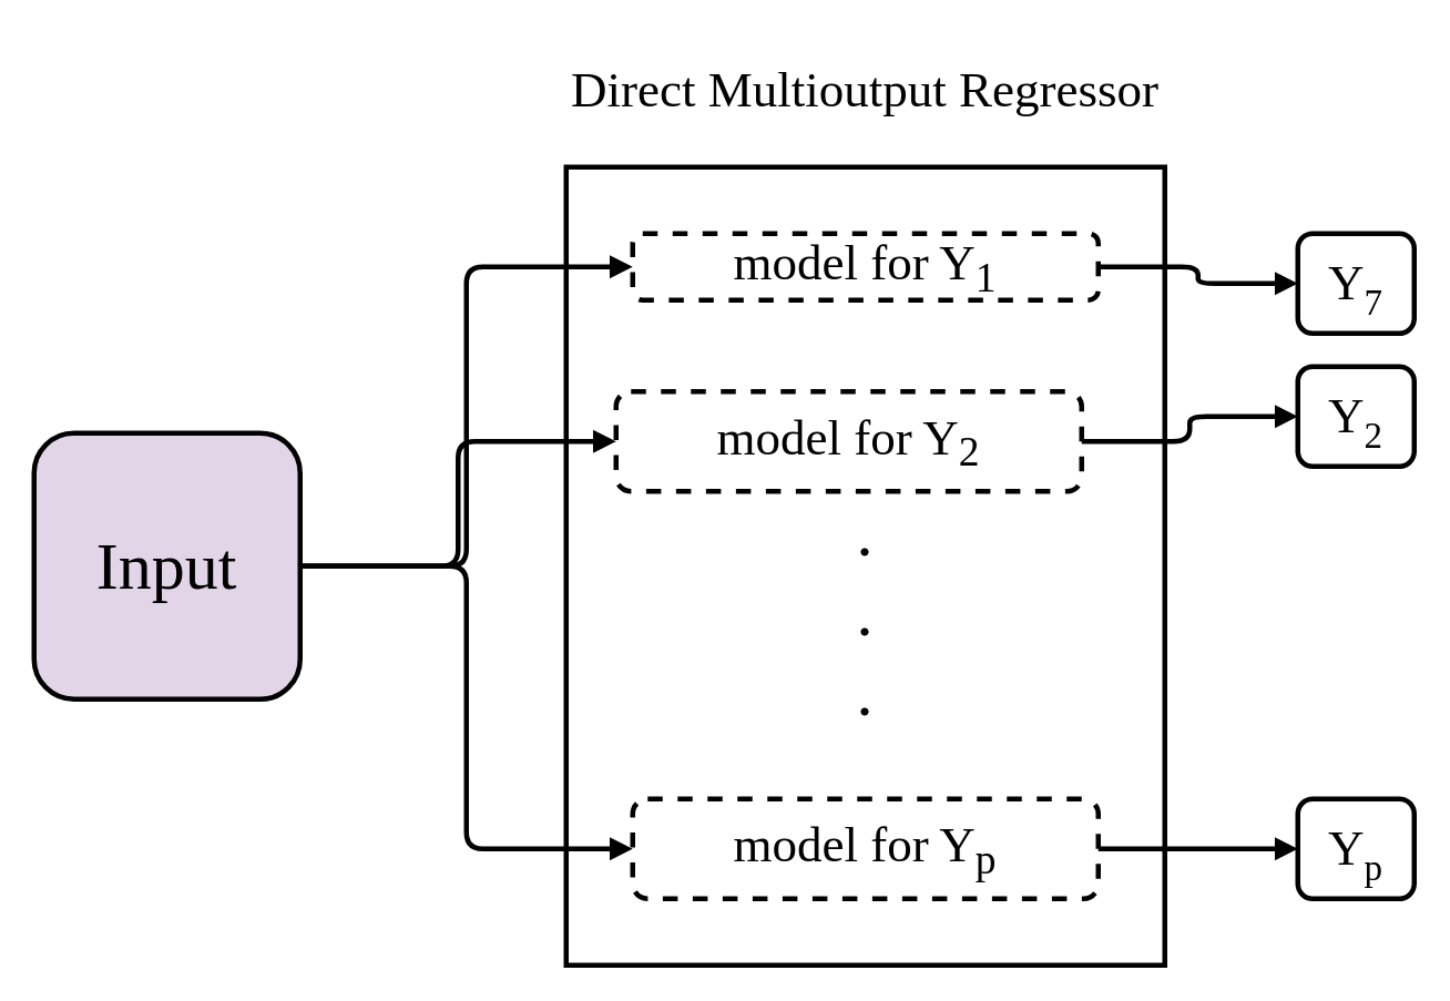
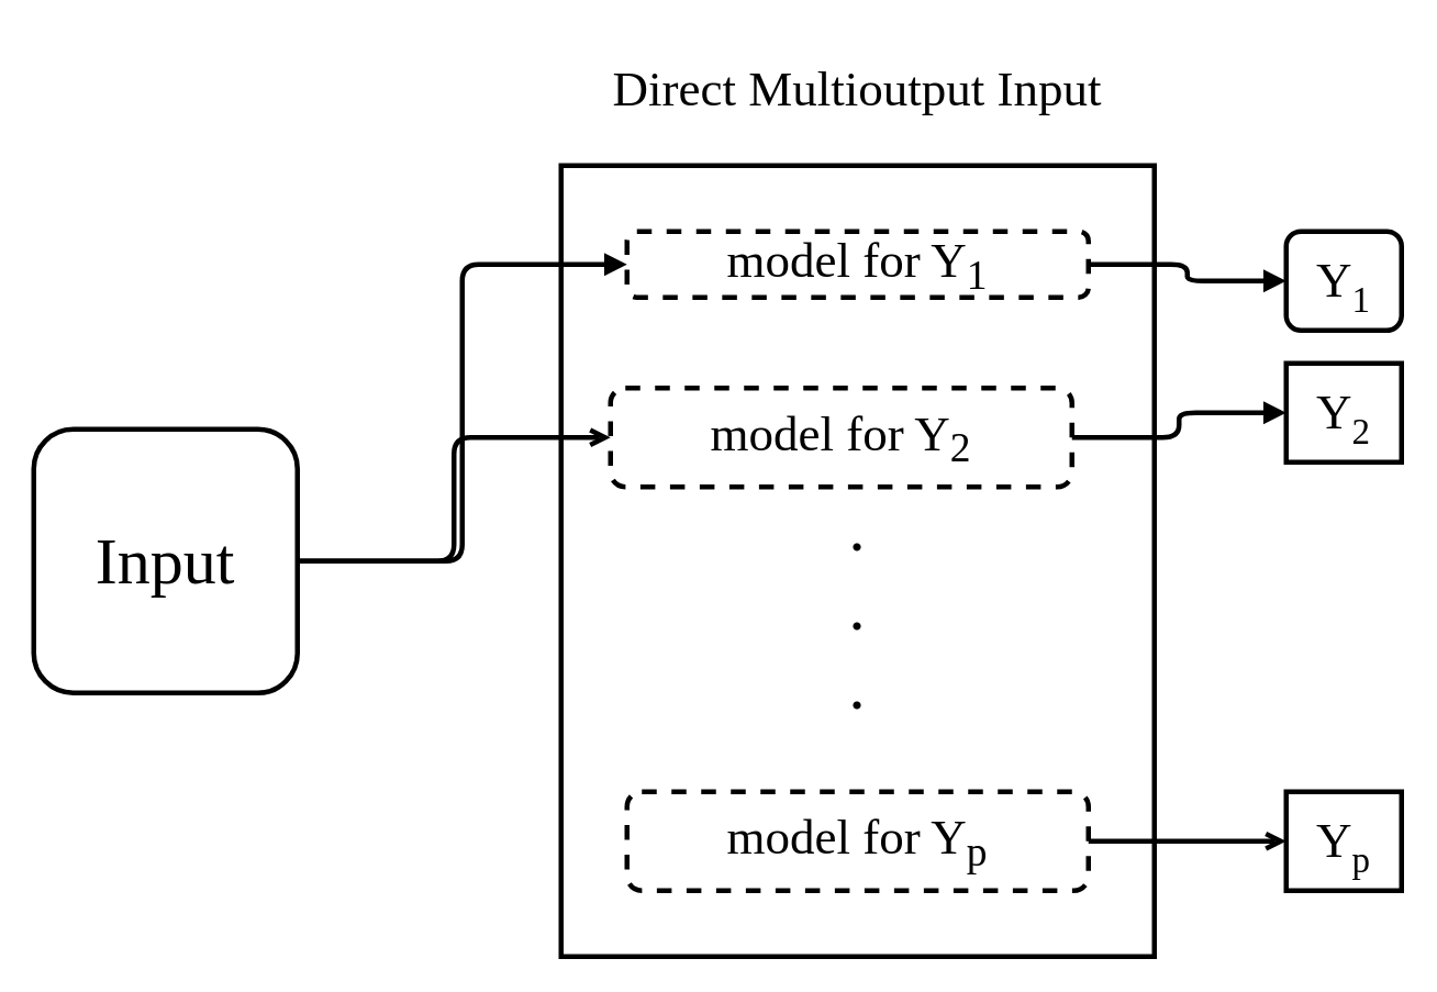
- <mxCell id="7" value="&lt;font color=&quot;#000000&quot; style=&quot;font-size: 30px;&quot;&gt;Direct Multioutput Regressor&lt;/font&gt;" style="text;html=1;strokeColor=none;fillColor=none;align=center;verticalAlign=middle;whiteSpace=wrap;rounded=0;strokeWidth=3;fontFamily=Times New Roman;fontSize=40;" vertex="1" parent="1"><mxGeometry x="270" y="20" width="500" height="60" as="geometry" /></mxCell>
+ <mxCell id="7" value="&lt;font color=&quot;#000000&quot; style=&quot;font-size: 30px;&quot;&gt;Direct Multioutput Input&lt;/font&gt;" style="text;html=1;strokeColor=none;fillColor=none;align=center;verticalAlign=middle;whiteSpace=wrap;rounded=0;strokeWidth=3;fontFamily=Times New Roman;fontSize=40;" vertex="1" parent="1"><mxGeometry x="270" y="20" width="500" height="60" as="geometry" /></mxCell>
- <mxCell id="15" value="&lt;span style=&quot;color: rgb(0, 0, 0); font-family: &amp;quot;Times New Roman&amp;quot;; font-size: 30px; font-style: normal; font-variant-ligatures: normal; font-variant-caps: normal; font-weight: 400; letter-spacing: normal; orphans: 2; text-align: center; text-indent: 0px; text-transform: none; widows: 2; word-spacing: 0px; -webkit-text-stroke-width: 0px; text-decoration-thickness: initial; text-decoration-style: initial; text-decoration-color: initial; float: none; display: inline !important;&quot;&gt;Y&lt;/span&gt;&lt;sub style=&quot;border-color: rgb(0, 0, 0); color: rgb(0, 0, 0); font-family: &amp;quot;Times New Roman&amp;quot;; font-style: normal; font-variant-ligatures: normal; font-variant-caps: normal; font-weight: 400; letter-spacing: normal; orphans: 2; text-align: center; text-indent: 0px; text-transform: none; widows: 2; word-spacing: 0px; -webkit-text-stroke-width: 0px; text-decoration-thickness: initial; text-decoration-style: initial; text-decoration-color: initial;&quot;&gt;&lt;font style=&quot;font-size: 22px;&quot;&gt;7&lt;/font&gt;&lt;/sub&gt;" style="rounded=1;whiteSpace=wrap;html=1;strokeColor=#000000;strokeWidth=3;fontFamily=Times New Roman;fontSize=40;fontColor=#000000;fillColor=none;" vertex="1" parent="1"><mxGeometry x="780" y="140" width="70" height="60" as="geometry" /></mxCell>
+ <mxCell id="15" value="&lt;span style=&quot;color: rgb(0, 0, 0); font-family: &amp;quot;Times New Roman&amp;quot;; font-size: 30px; font-style: normal; font-variant-ligatures: normal; font-variant-caps: normal; font-weight: 400; letter-spacing: normal; orphans: 2; text-align: center; text-indent: 0px; text-transform: none; widows: 2; word-spacing: 0px; -webkit-text-stroke-width: 0px; text-decoration-thickness: initial; text-decoration-style: initial; text-decoration-color: initial; float: none; display: inline !important;&quot;&gt;Y&lt;/span&gt;&lt;sub style=&quot;border-color: rgb(0, 0, 0); color: rgb(0, 0, 0); font-family: &amp;quot;Times New Roman&amp;quot;; font-style: normal; font-variant-ligatures: normal; font-variant-caps: normal; font-weight: 400; letter-spacing: normal; orphans: 2; text-align: center; text-indent: 0px; text-transform: none; widows: 2; word-spacing: 0px; -webkit-text-stroke-width: 0px; text-decoration-thickness: initial; text-decoration-style: initial; text-decoration-color: initial;&quot;&gt;&lt;font style=&quot;font-size: 22px;&quot;&gt;1&lt;/font&gt;&lt;/sub&gt;" style="rounded=1;whiteSpace=wrap;html=1;strokeColor=#000000;strokeWidth=3;fontFamily=Times New Roman;fontSize=40;fontColor=#000000;fillColor=none;" vertex="1" parent="1"><mxGeometry x="780" y="140" width="70" height="60" as="geometry" /></mxCell>
- <mxCell id="16" value="&lt;span style=&quot;color: rgb(0, 0, 0); font-family: &amp;quot;Times New Roman&amp;quot;; font-size: 30px; font-style: normal; font-variant-ligatures: normal; font-variant-caps: normal; font-weight: 400; letter-spacing: normal; orphans: 2; text-align: center; text-indent: 0px; text-transform: none; widows: 2; word-spacing: 0px; -webkit-text-stroke-width: 0px; text-decoration-thickness: initial; text-decoration-style: initial; text-decoration-color: initial; float: none; display: inline !important;&quot;&gt;Y&lt;/span&gt;&lt;sub style=&quot;border-color: rgb(0, 0, 0); color: rgb(0, 0, 0); font-family: &amp;quot;Times New Roman&amp;quot;; font-style: normal; font-variant-ligatures: normal; font-variant-caps: normal; font-weight: 400; letter-spacing: normal; orphans: 2; text-align: center; text-indent: 0px; text-transform: none; widows: 2; word-spacing: 0px; -webkit-text-stroke-width: 0px; text-decoration-thickness: initial; text-decoration-style: initial; text-decoration-color: initial;&quot;&gt;&lt;font style=&quot;font-size: 22px;&quot;&gt;2&lt;/font&gt;&lt;/sub&gt;" style="rounded=1;whiteSpace=wrap;html=1;strokeColor=#000000;strokeWidth=3;fontFamily=Times New Roman;fontSize=40;fontColor=#000000;fillColor=none;" vertex="1" parent="1"><mxGeometry x="780" y="220" width="70" height="60" as="geometry" /></mxCell>
+ <mxCell id="16" value="&lt;span style=&quot;color: rgb(0, 0, 0); font-family: &amp;quot;Times New Roman&amp;quot;; font-size: 30px; font-style: normal; font-variant-ligatures: normal; font-variant-caps: normal; font-weight: 400; letter-spacing: normal; orphans: 2; text-align: center; text-indent: 0px; text-transform: none; widows: 2; word-spacing: 0px; -webkit-text-stroke-width: 0px; text-decoration-thickness: initial; text-decoration-style: initial; text-decoration-color: initial; float: none; display: inline !important;&quot;&gt;Y&lt;/span&gt;&lt;sub style=&quot;border-color: rgb(0, 0, 0); color: rgb(0, 0, 0); font-family: &amp;quot;Times New Roman&amp;quot;; font-style: normal; font-variant-ligatures: normal; font-variant-caps: normal; font-weight: 400; letter-spacing: normal; orphans: 2; text-align: center; text-indent: 0px; text-transform: none; widows: 2; word-spacing: 0px; -webkit-text-stroke-width: 0px; text-decoration-thickness: initial; text-decoration-style: initial; text-decoration-color: initial;&quot;&gt;&lt;font style=&quot;font-size: 22px;&quot;&gt;2&lt;/font&gt;&lt;/sub&gt;" style="whiteSpace=wrap;html=1;strokeColor=#000000;strokeWidth=3;fontFamily=Times New Roman;fontSize=40;fontColor=#000000;fillColor=none;rounded=0;" vertex="1" parent="1"><mxGeometry x="780" y="220" width="70" height="60" as="geometry" /></mxCell>
- <mxCell id="3" style="edgeStyle=elbowEdgeStyle;html=1;exitX=1;exitY=0.5;exitDx=0;exitDy=0;entryX=0;entryY=0.5;entryDx=0;entryDy=0;strokeColor=#000000;strokeWidth=3;fontFamily=Times New Roman;fontSize=30;fontColor=#000000;endArrow=block;endFill=1;" edge="1" parent="1" source="5" target="11"><mxGeometry relative="1" as="geometry" /></mxCell>
+ <mxCell id="3" style="edgeStyle=elbowEdgeStyle;html=1;exitX=1;exitY=0.5;exitDx=0;exitDy=0;entryX=0;entryY=0.5;entryDx=0;entryDy=0;strokeColor=#000000;strokeWidth=3;fontFamily=Times New Roman;fontSize=30;fontColor=#000000;endArrow=open;endFill=1;" edge="1" parent="1" source="5" target="11"><mxGeometry relative="1" as="geometry" /></mxCell>
- <mxCell id="5" value="&lt;font color=&quot;#000000&quot; face=&quot;Times New Roman&quot; style=&quot;font-size: 40px;&quot;&gt;Input&lt;/font&gt;" style="rounded=1;whiteSpace=wrap;html=1;strokeWidth=3;strokeColor=#000000;fillColor=#e1d5e7;" vertex="1" parent="1"><mxGeometry x="20" y="260" width="160" height="160" as="geometry" /></mxCell>
+ <mxCell id="5" value="&lt;font color=&quot;#000000&quot; face=&quot;Times New Roman&quot; style=&quot;font-size: 40px;&quot;&gt;Input&lt;/font&gt;" style="rounded=1;whiteSpace=wrap;html=1;strokeWidth=3;strokeColor=#000000;" vertex="1" parent="1"><mxGeometry x="20" y="260" width="160" height="160" as="geometry" /></mxCell>
- <mxCell id="4" style="edgeStyle=elbowEdgeStyle;html=1;exitX=1;exitY=0.5;exitDx=0;exitDy=0;entryX=0;entryY=0.5;entryDx=0;entryDy=0;strokeColor=#000000;strokeWidth=3;fontFamily=Times New Roman;fontSize=30;fontColor=#000000;endArrow=block;endFill=1;" edge="1" parent="1" source="5" target="13"><mxGeometry relative="1" as="geometry" /></mxCell>
- <mxCell id="12" style="edgeStyle=elbowEdgeStyle;html=1;exitX=1;exitY=0.5;exitDx=0;exitDy=0;entryX=0;entryY=0.5;entryDx=0;entryDy=0;strokeColor=#000000;strokeWidth=3;fontFamily=Times New Roman;fontSize=25;fontColor=#000000;endArrow=block;endFill=1;" edge="1" parent="1" source="13" target="17"><mxGeometry relative="1" as="geometry" /></mxCell>
+ <mxCell id="12" style="edgeStyle=elbowEdgeStyle;html=1;exitX=1;exitY=0.5;exitDx=0;exitDy=0;entryX=0;entryY=0.5;entryDx=0;entryDy=0;strokeColor=#000000;strokeWidth=3;fontFamily=Times New Roman;fontSize=25;fontColor=#000000;endArrow=open;endFill=1;" edge="1" parent="1" source="13" target="17"><mxGeometry relative="1" as="geometry" /></mxCell>
- <mxCell id="17" value="&lt;span style=&quot;font-size: 30px;&quot;&gt;Y&lt;/span&gt;&lt;sub&gt;&lt;font style=&quot;font-size: 22px;&quot;&gt;p&lt;/font&gt;&lt;/sub&gt;" style="rounded=1;whiteSpace=wrap;html=1;strokeColor=#000000;strokeWidth=3;fontFamily=Times New Roman;fontSize=40;fontColor=#000000;fillColor=none;" vertex="1" parent="1"><mxGeometry x="780" y="480" width="70" height="60" as="geometry" /></mxCell>
+ <mxCell id="17" value="&lt;span style=&quot;font-size: 30px;&quot;&gt;Y&lt;/span&gt;&lt;sub&gt;&lt;font style=&quot;font-size: 22px;&quot;&gt;p&lt;/font&gt;&lt;/sub&gt;" style="whiteSpace=wrap;html=1;strokeColor=#000000;strokeWidth=3;fontFamily=Times New Roman;fontSize=40;fontColor=#000000;fillColor=none;rounded=0;" vertex="1" parent="1"><mxGeometry x="780" y="480" width="70" height="60" as="geometry" /></mxCell>
